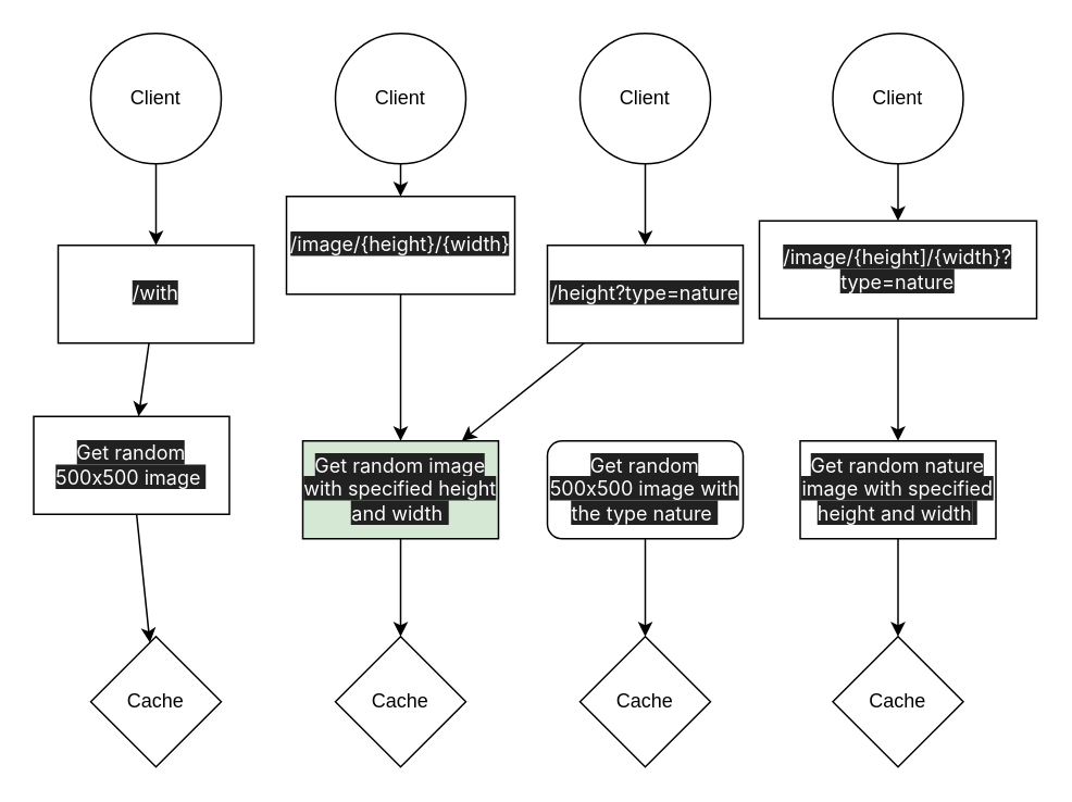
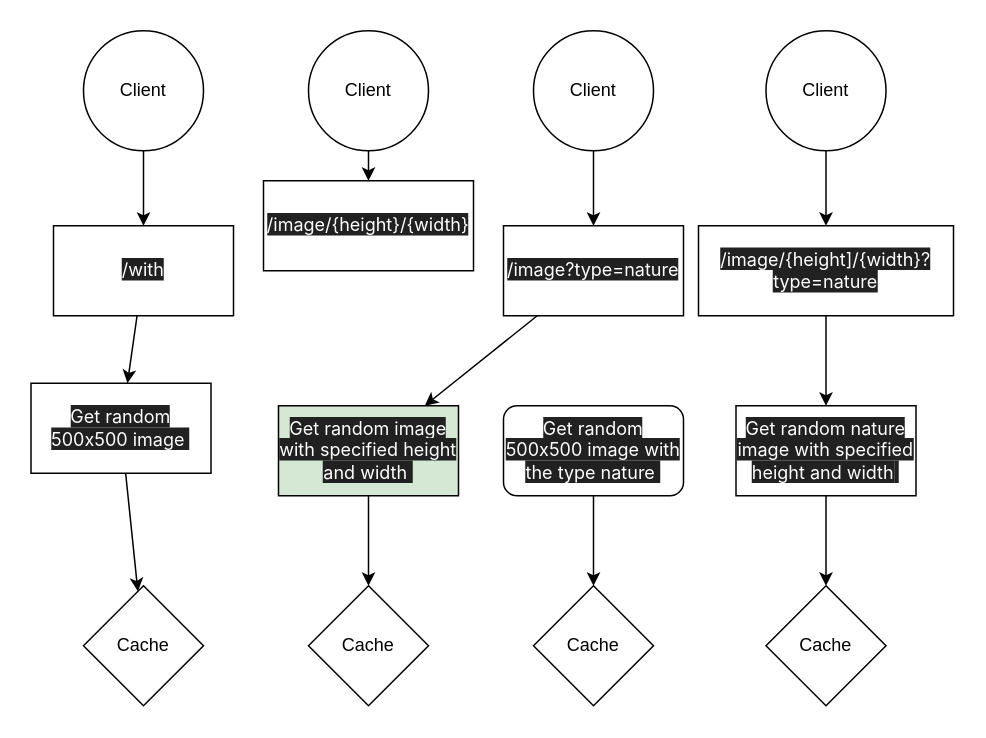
- <mxCell id="26" value="&lt;span style=&quot;color: rgb(255, 255, 255); font-family: Inter, system-ui, -apple-system, BlinkMacSystemFont, &amp;quot;Segoe UI&amp;quot;, Roboto, Oxygen, Ubuntu, Cantarell, &amp;quot;Fira Sans&amp;quot;, &amp;quot;Droid Sans&amp;quot;, Helvetica, Arial, sans-serif; text-align: left; background-color: rgb(33, 33, 33);&quot;&gt;/image/{height]/{width}?type=nature&lt;/span&gt;" style="rounded=0;whiteSpace=wrap;html=1;" vertex="1" parent="1"><mxGeometry x="465" y="135" width="170" height="60" as="geometry" /></mxCell>
+ <mxCell id="26" value="&lt;span style=&quot;color: rgb(255, 255, 255); font-family: Inter, system-ui, -apple-system, BlinkMacSystemFont, &amp;quot;Segoe UI&amp;quot;, Roboto, Oxygen, Ubuntu, Cantarell, &amp;quot;Fira Sans&amp;quot;, &amp;quot;Droid Sans&amp;quot;, Helvetica, Arial, sans-serif; text-align: left; background-color: rgb(33, 33, 33);&quot;&gt;/image/{height]/{width}?type=nature&lt;/span&gt;" style="rounded=0;whiteSpace=wrap;html=1;" vertex="1" parent="1"><mxGeometry x="465" y="150" width="170" height="60" as="geometry" /></mxCell>
- <mxCell id="19" value="&lt;span style=&quot;color: rgb(255, 255, 255); font-family: Inter, system-ui, -apple-system, BlinkMacSystemFont, &amp;quot;Segoe UI&amp;quot;, Roboto, Oxygen, Ubuntu, Cantarell, &amp;quot;Fira Sans&amp;quot;, &amp;quot;Droid Sans&amp;quot;, Helvetica, Arial, sans-serif; text-align: left; background-color: rgb(33, 33, 33);&quot;&gt;/height?type=nature&lt;/span&gt;" style="rounded=0;whiteSpace=wrap;html=1;" vertex="1" parent="1"><mxGeometry x="335" y="150" width="120" height="60" as="geometry" /></mxCell>
+ <mxCell id="19" value="&lt;span style=&quot;color: rgb(255, 255, 255); font-family: Inter, system-ui, -apple-system, BlinkMacSystemFont, &amp;quot;Segoe UI&amp;quot;, Roboto, Oxygen, Ubuntu, Cantarell, &amp;quot;Fira Sans&amp;quot;, &amp;quot;Droid Sans&amp;quot;, Helvetica, Arial, sans-serif; text-align: left; background-color: rgb(33, 33, 33);&quot;&gt;/image?type=nature&lt;/span&gt;" style="rounded=0;whiteSpace=wrap;html=1;" vertex="1" parent="1"><mxGeometry x="335" y="150" width="120" height="60" as="geometry" /></mxCell>
- <mxCell id="11" value="" style="edgeStyle=none;html=1;" edge="1" parent="1" source="12" target="14"><mxGeometry relative="1" as="geometry" /></mxCell>
